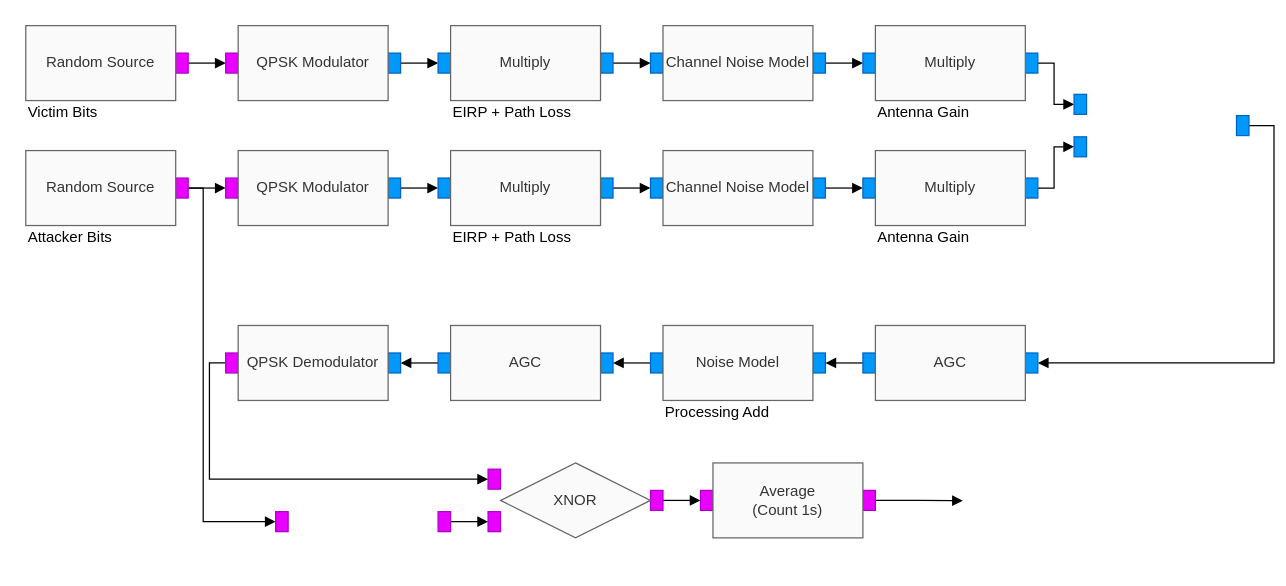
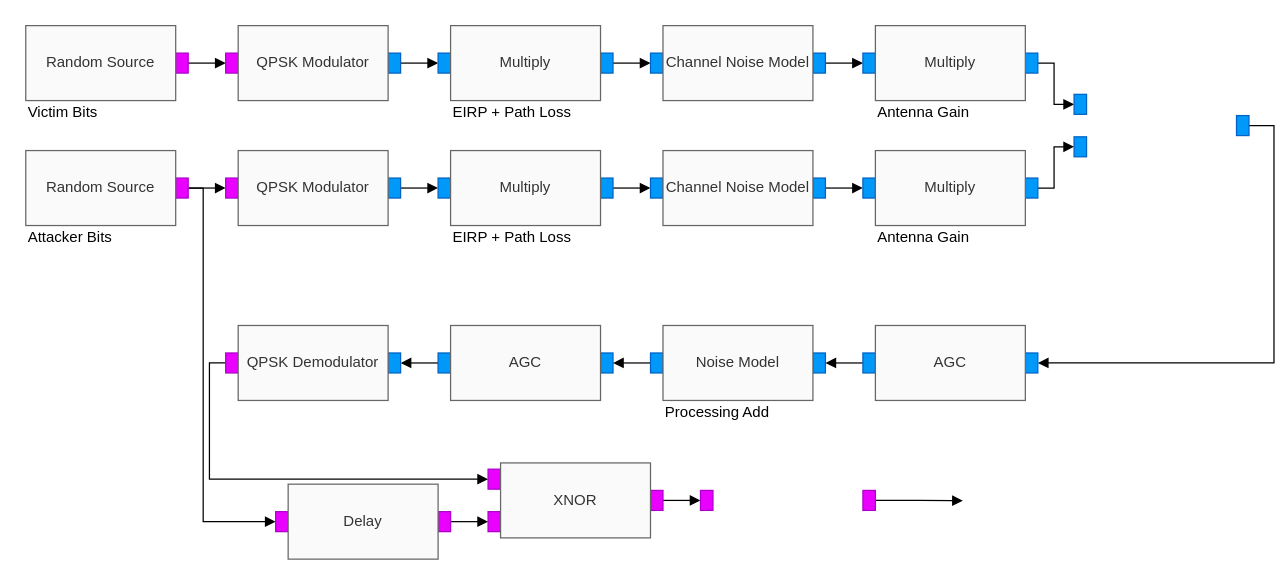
- <mxCell id="71" value="XNOR" style="rhombus;whiteSpace=wrap;html=1;fillColor=#FAFAFA;fontColor=#333333;strokeColor=#666666;" vertex="1" parent="1"><mxGeometry x="400" y="370" width="120" height="60" as="geometry" /></mxCell>
+ <mxCell id="71" value="XNOR" style="rounded=0;whiteSpace=wrap;html=1;fillColor=#FAFAFA;fontColor=#333333;strokeColor=#666666;" vertex="1" parent="1"><mxGeometry x="400" y="370" width="120" height="60" as="geometry" /></mxCell>
- <mxCell id="73" value="Average&lt;br&gt;(Count 1s)" style="rounded=0;whiteSpace=wrap;html=1;fillColor=#FAFAFA;fontColor=#333333;strokeColor=#666666;" vertex="1" parent="1"><mxGeometry x="570" y="370" width="120" height="60" as="geometry" /></mxCell>
+ <mxCell id="72" value="Delay" style="rounded=0;whiteSpace=wrap;html=1;fillColor=#FAFAFA;fontColor=#333333;strokeColor=#666666;" vertex="1" parent="1"><mxGeometry x="230" y="387" width="120" height="60" as="geometry" /></mxCell>
